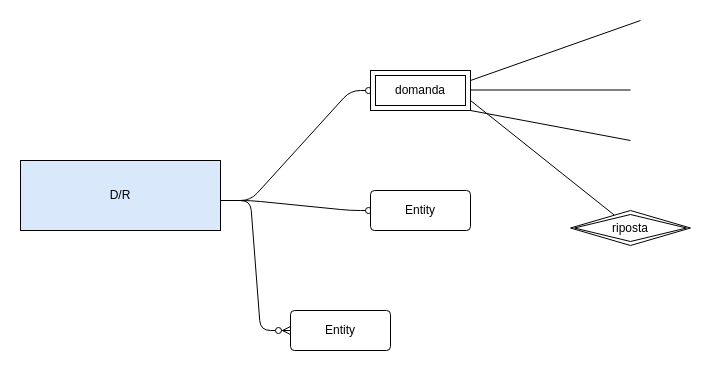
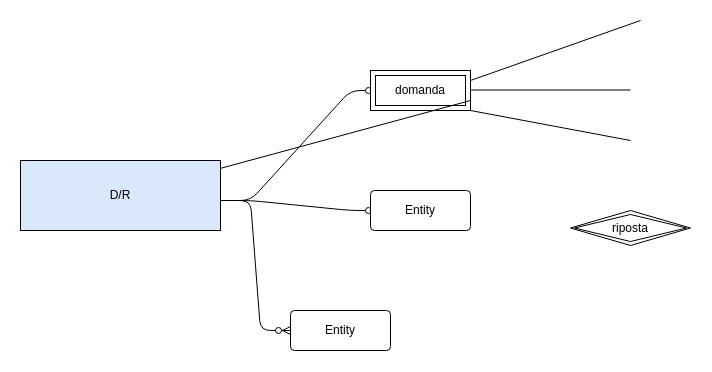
- <mxCell id="12" value="" style="endArrow=none;html=1;rounded=0;exitX=1;exitY=0.75;exitDx=0;exitDy=0;" edge="1" parent="1" source="8" target="13"><mxGeometry relative="1" as="geometry"><mxPoint x="490" y="120" as="sourcePoint" /><mxPoint x="620" y="230" as="targetPoint" /></mxGeometry></mxCell>
+ <mxCell id="12" value="" style="endArrow=none;html=1;rounded=0;exitX=1;exitY=0.75;exitDx=0;exitDy=0;" edge="1" parent="1" source="8" target="2"><mxGeometry relative="1" as="geometry"><mxPoint x="490" y="120" as="sourcePoint" /><mxPoint x="620" y="230" as="targetPoint" /></mxGeometry></mxCell>
